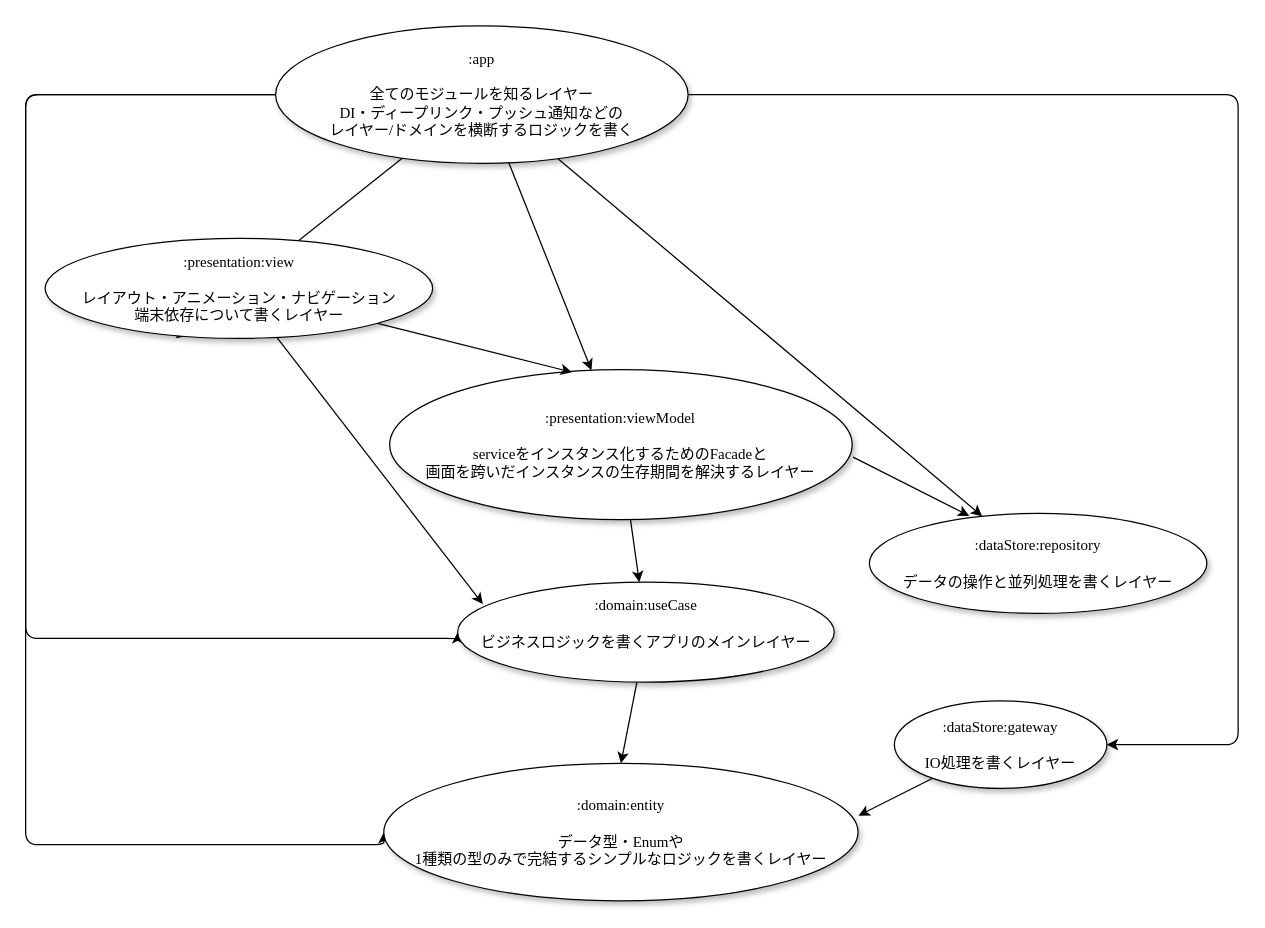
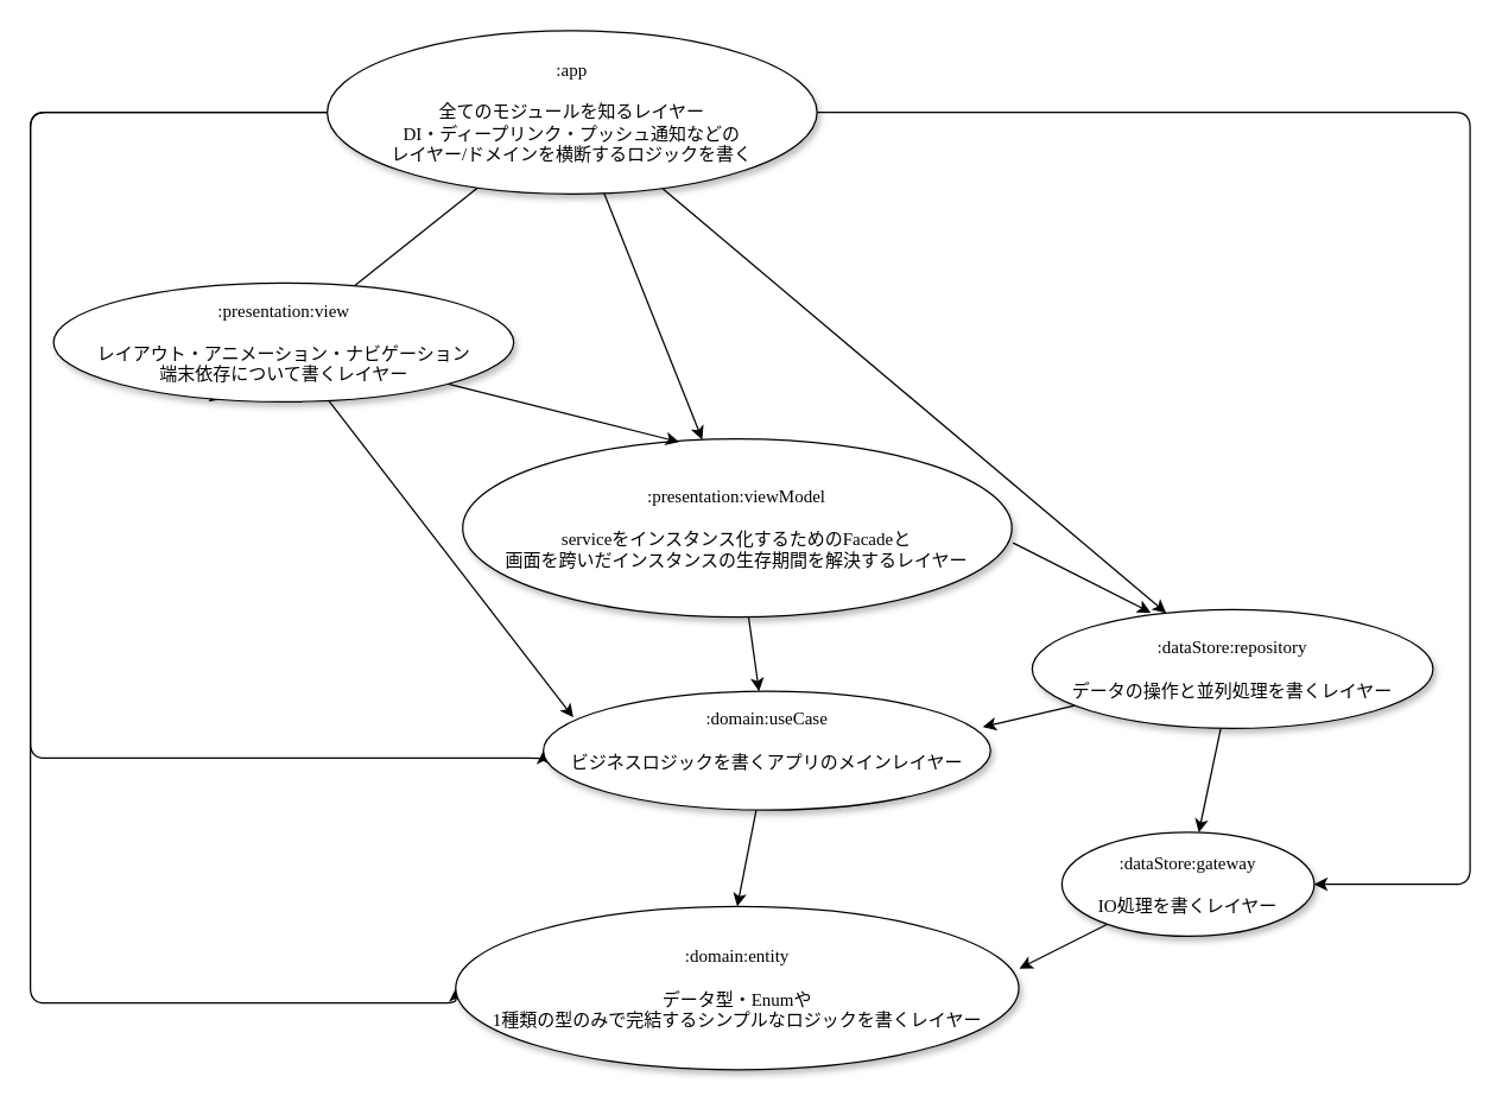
+ <mxCell id="12" style="edgeStyle=none;rounded=1;orthogonalLoop=1;jettySize=auto;html=1;entryX=0.983;entryY=0.3;entryDx=0;entryDy=0;entryPerimeter=0;" parent="1" source="14" target="18" edge="1"><mxGeometry relative="1" as="geometry" /></mxCell>
+ <mxCell id="13" style="edgeStyle=none;rounded=1;orthogonalLoop=1;jettySize=auto;html=1;" parent="1" source="14" target="16" edge="1"><mxGeometry relative="1" as="geometry" /></mxCell>
